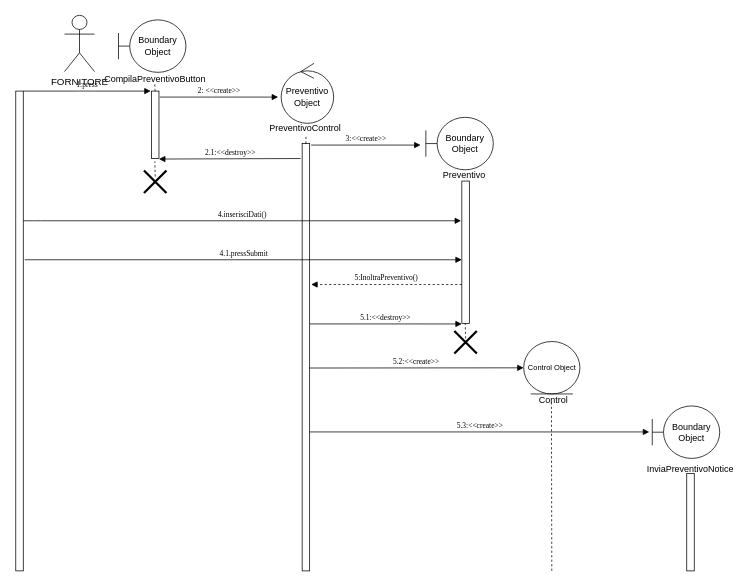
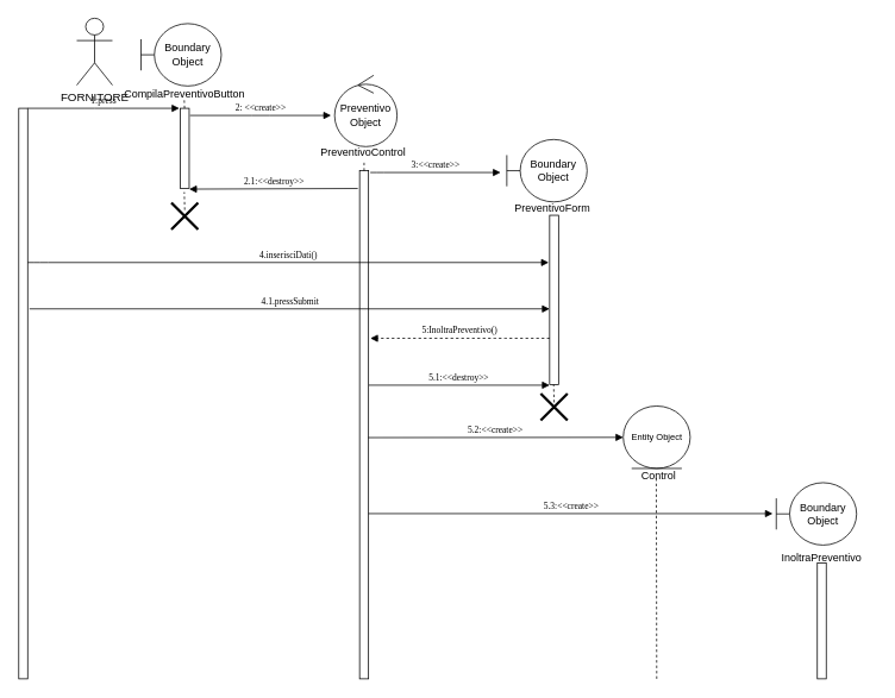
- <mxCell id="16" value="Preventivo " style="text;align=center;fontStyle=0;verticalAlign=middle;spacingLeft=3;spacingRight=3;strokeColor=none;rotatable=0;points=[[0,0.5],[1,0.5]];portConstraint=eastwest;" parent="1" vertex="1"><mxGeometry x="560" y="215" width="120" height="36" as="geometry" /></mxCell>
+ <mxCell id="16" value="PreventivoForm " style="text;align=center;fontStyle=0;verticalAlign=middle;spacingLeft=3;spacingRight=3;strokeColor=none;rotatable=0;points=[[0,0.5],[1,0.5]];portConstraint=eastwest;" parent="1" vertex="1"><mxGeometry x="560" y="215" width="120" height="36" as="geometry" /></mxCell>
- <mxCell id="21" value="Control Object" style="ellipse;shape=umlEntity;whiteSpace=wrap;html=1;fontSize=10;" parent="1" vertex="1"><mxGeometry x="697.5" y="455" width="75" height="70" as="geometry" /></mxCell>
+ <mxCell id="21" value="Entity Object" style="ellipse;shape=umlEntity;whiteSpace=wrap;html=1;fontSize=10;" parent="1" vertex="1"><mxGeometry x="697.5" y="455" width="75" height="70" as="geometry" /></mxCell>
- <mxCell id="24" value="InviaPreventivoNotice" style="text;align=center;fontStyle=0;verticalAlign=middle;spacingLeft=3;spacingRight=3;strokeColor=none;rotatable=0;points=[[0,0.5],[1,0.5]];portConstraint=eastwest;fontSize=12;" parent="1" vertex="1"><mxGeometry x="860" y="611" width="120" height="26" as="geometry" /></mxCell>
+ <mxCell id="24" value="InoltraPreventivo" style="text;align=center;fontStyle=0;verticalAlign=middle;spacingLeft=3;spacingRight=3;strokeColor=none;rotatable=0;points=[[0,0.5],[1,0.5]];portConstraint=eastwest;fontSize=12;" parent="1" vertex="1"><mxGeometry x="860" y="611" width="120" height="26" as="geometry" /></mxCell>
